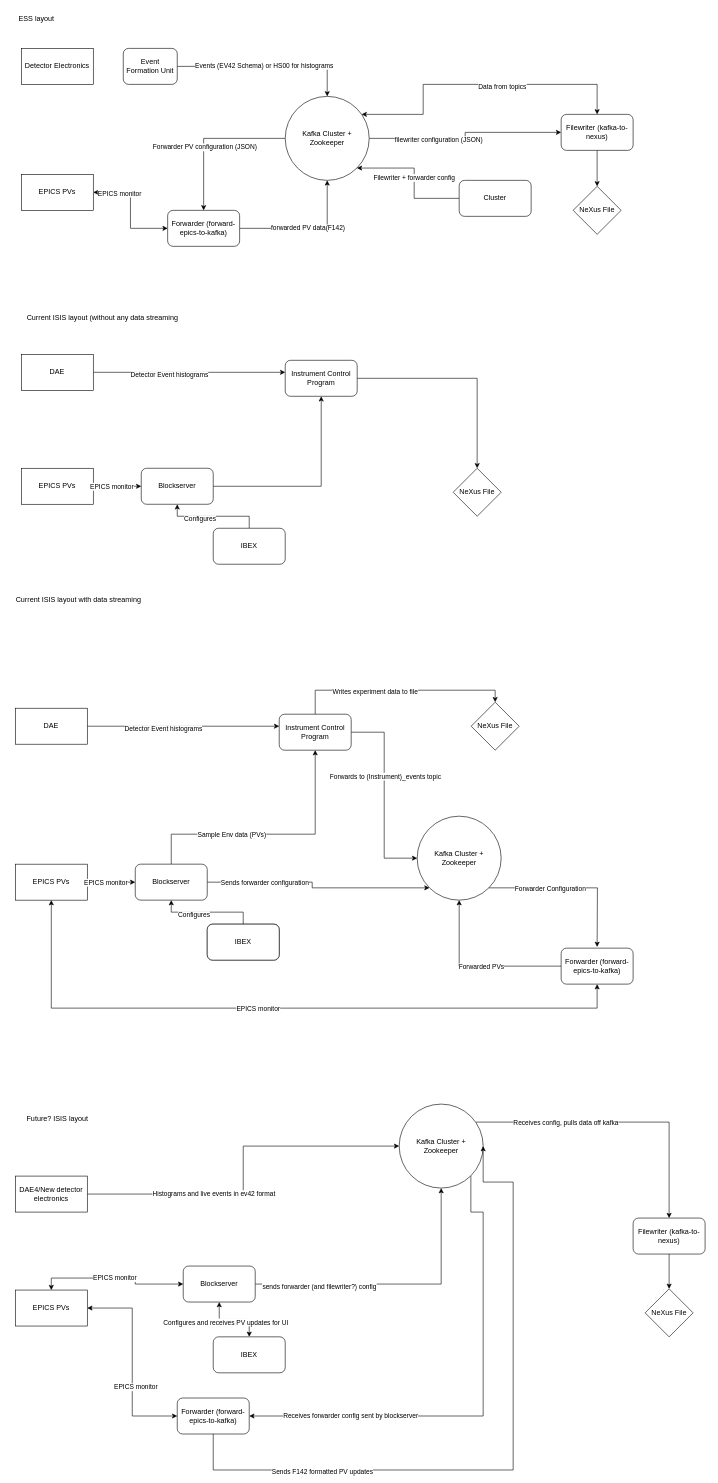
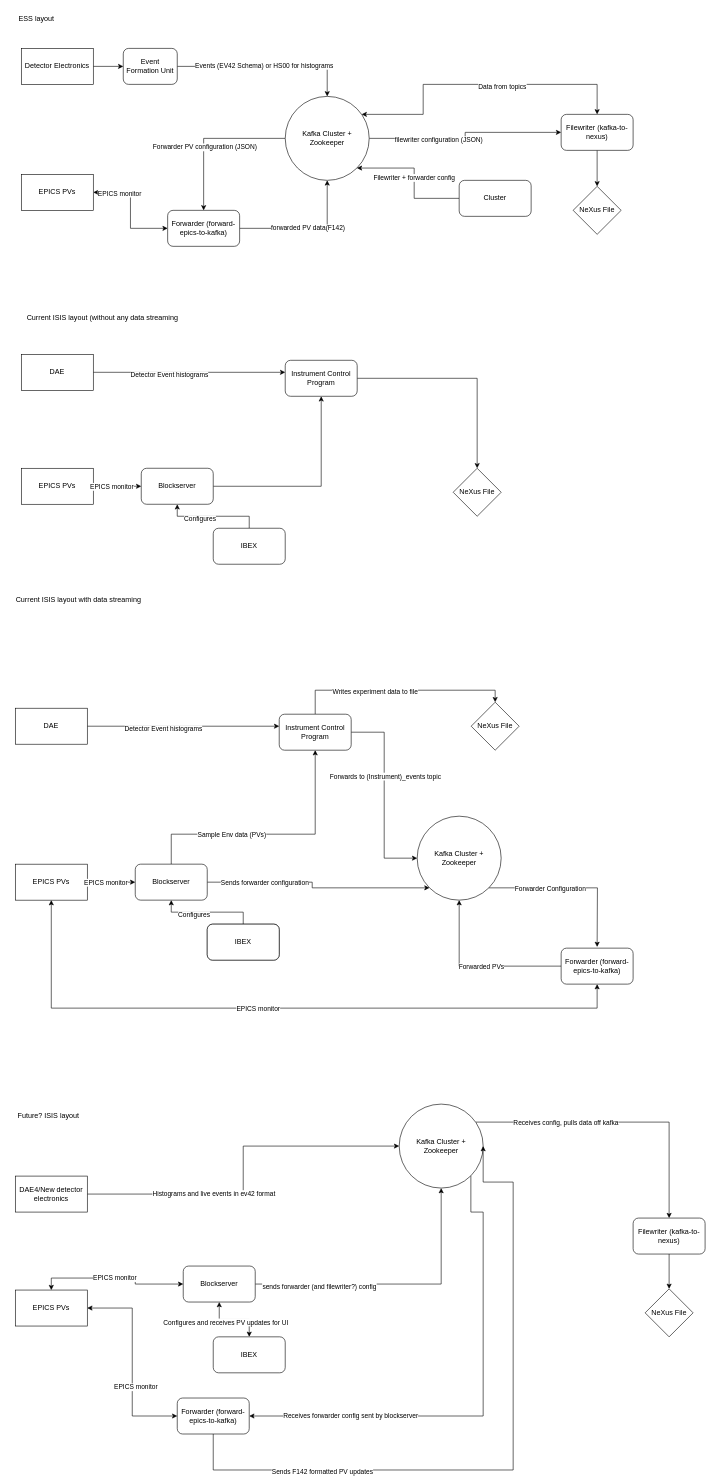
+ <mxCell id="8" style="edgeStyle=orthogonalEdgeStyle;rounded=0;orthogonalLoop=1;jettySize=auto;html=1;" parent="1" source="9" target="7" edge="1"><mxGeometry relative="1" as="geometry" /></mxCell>
- <mxCell id="70" value="Future? ISIS layout" style="text;html=1;align=center;verticalAlign=middle;resizable=0;points=[];autosize=1;" vertex="1" parent="1"><mxGeometry x="40" y="1855" width="110" height="20" as="geometry" /></mxCell>
+ <mxCell id="70" value="Future? ISIS layout" style="text;html=1;align=center;verticalAlign=middle;resizable=0;points=[];autosize=1;" vertex="1" parent="1"><mxGeometry x="25" y="1850" width="110" height="20" as="geometry" /></mxCell>
